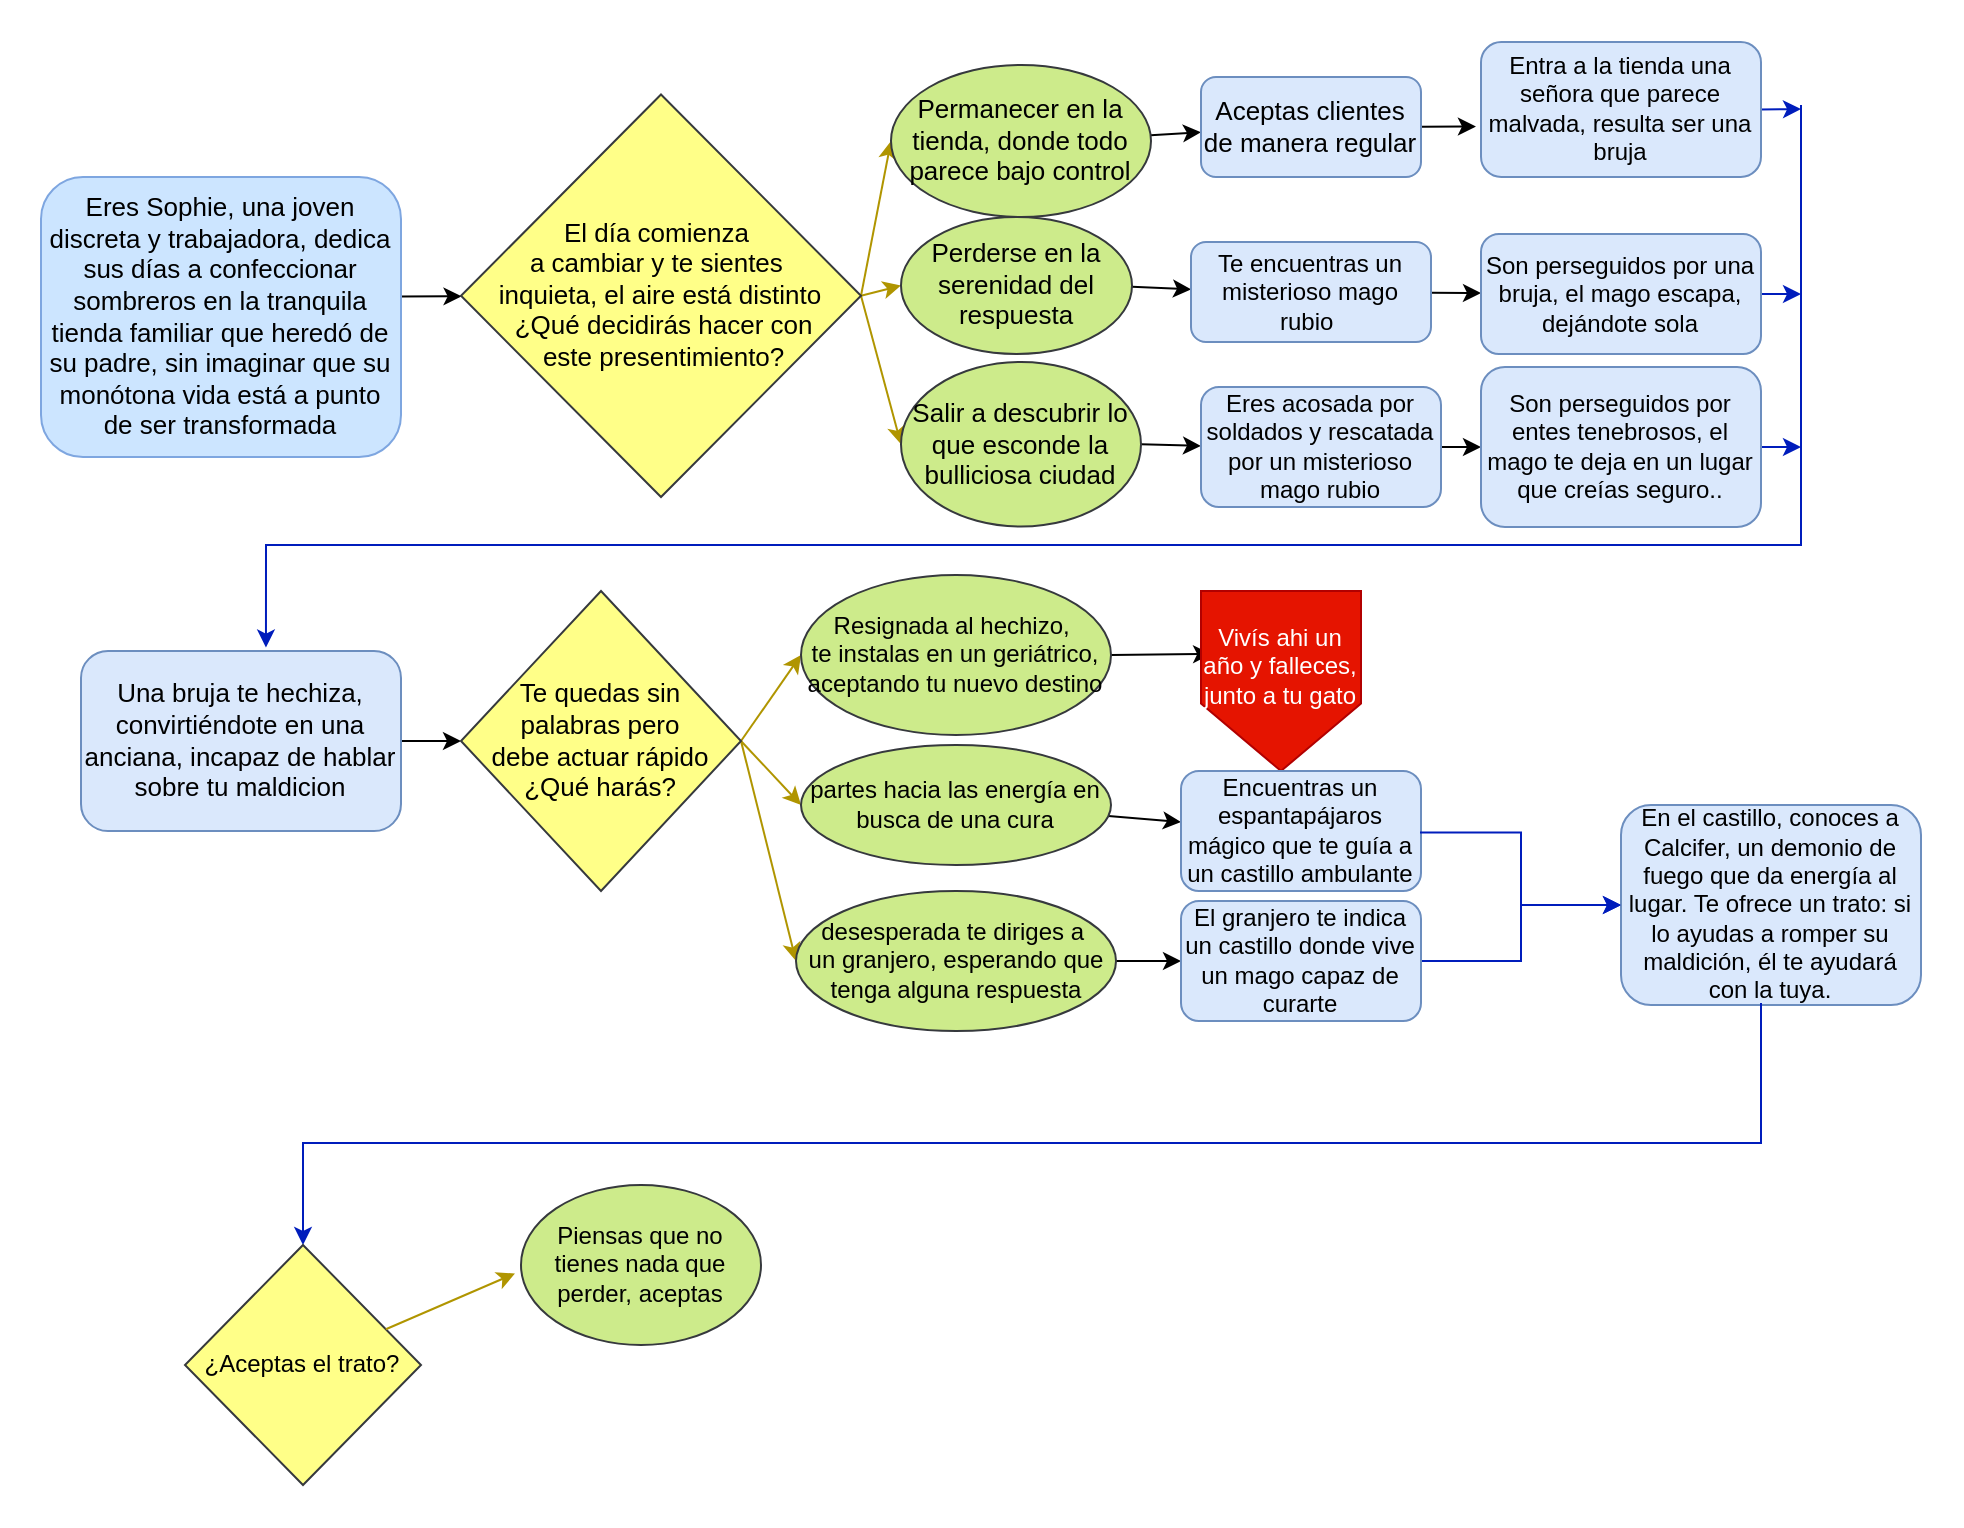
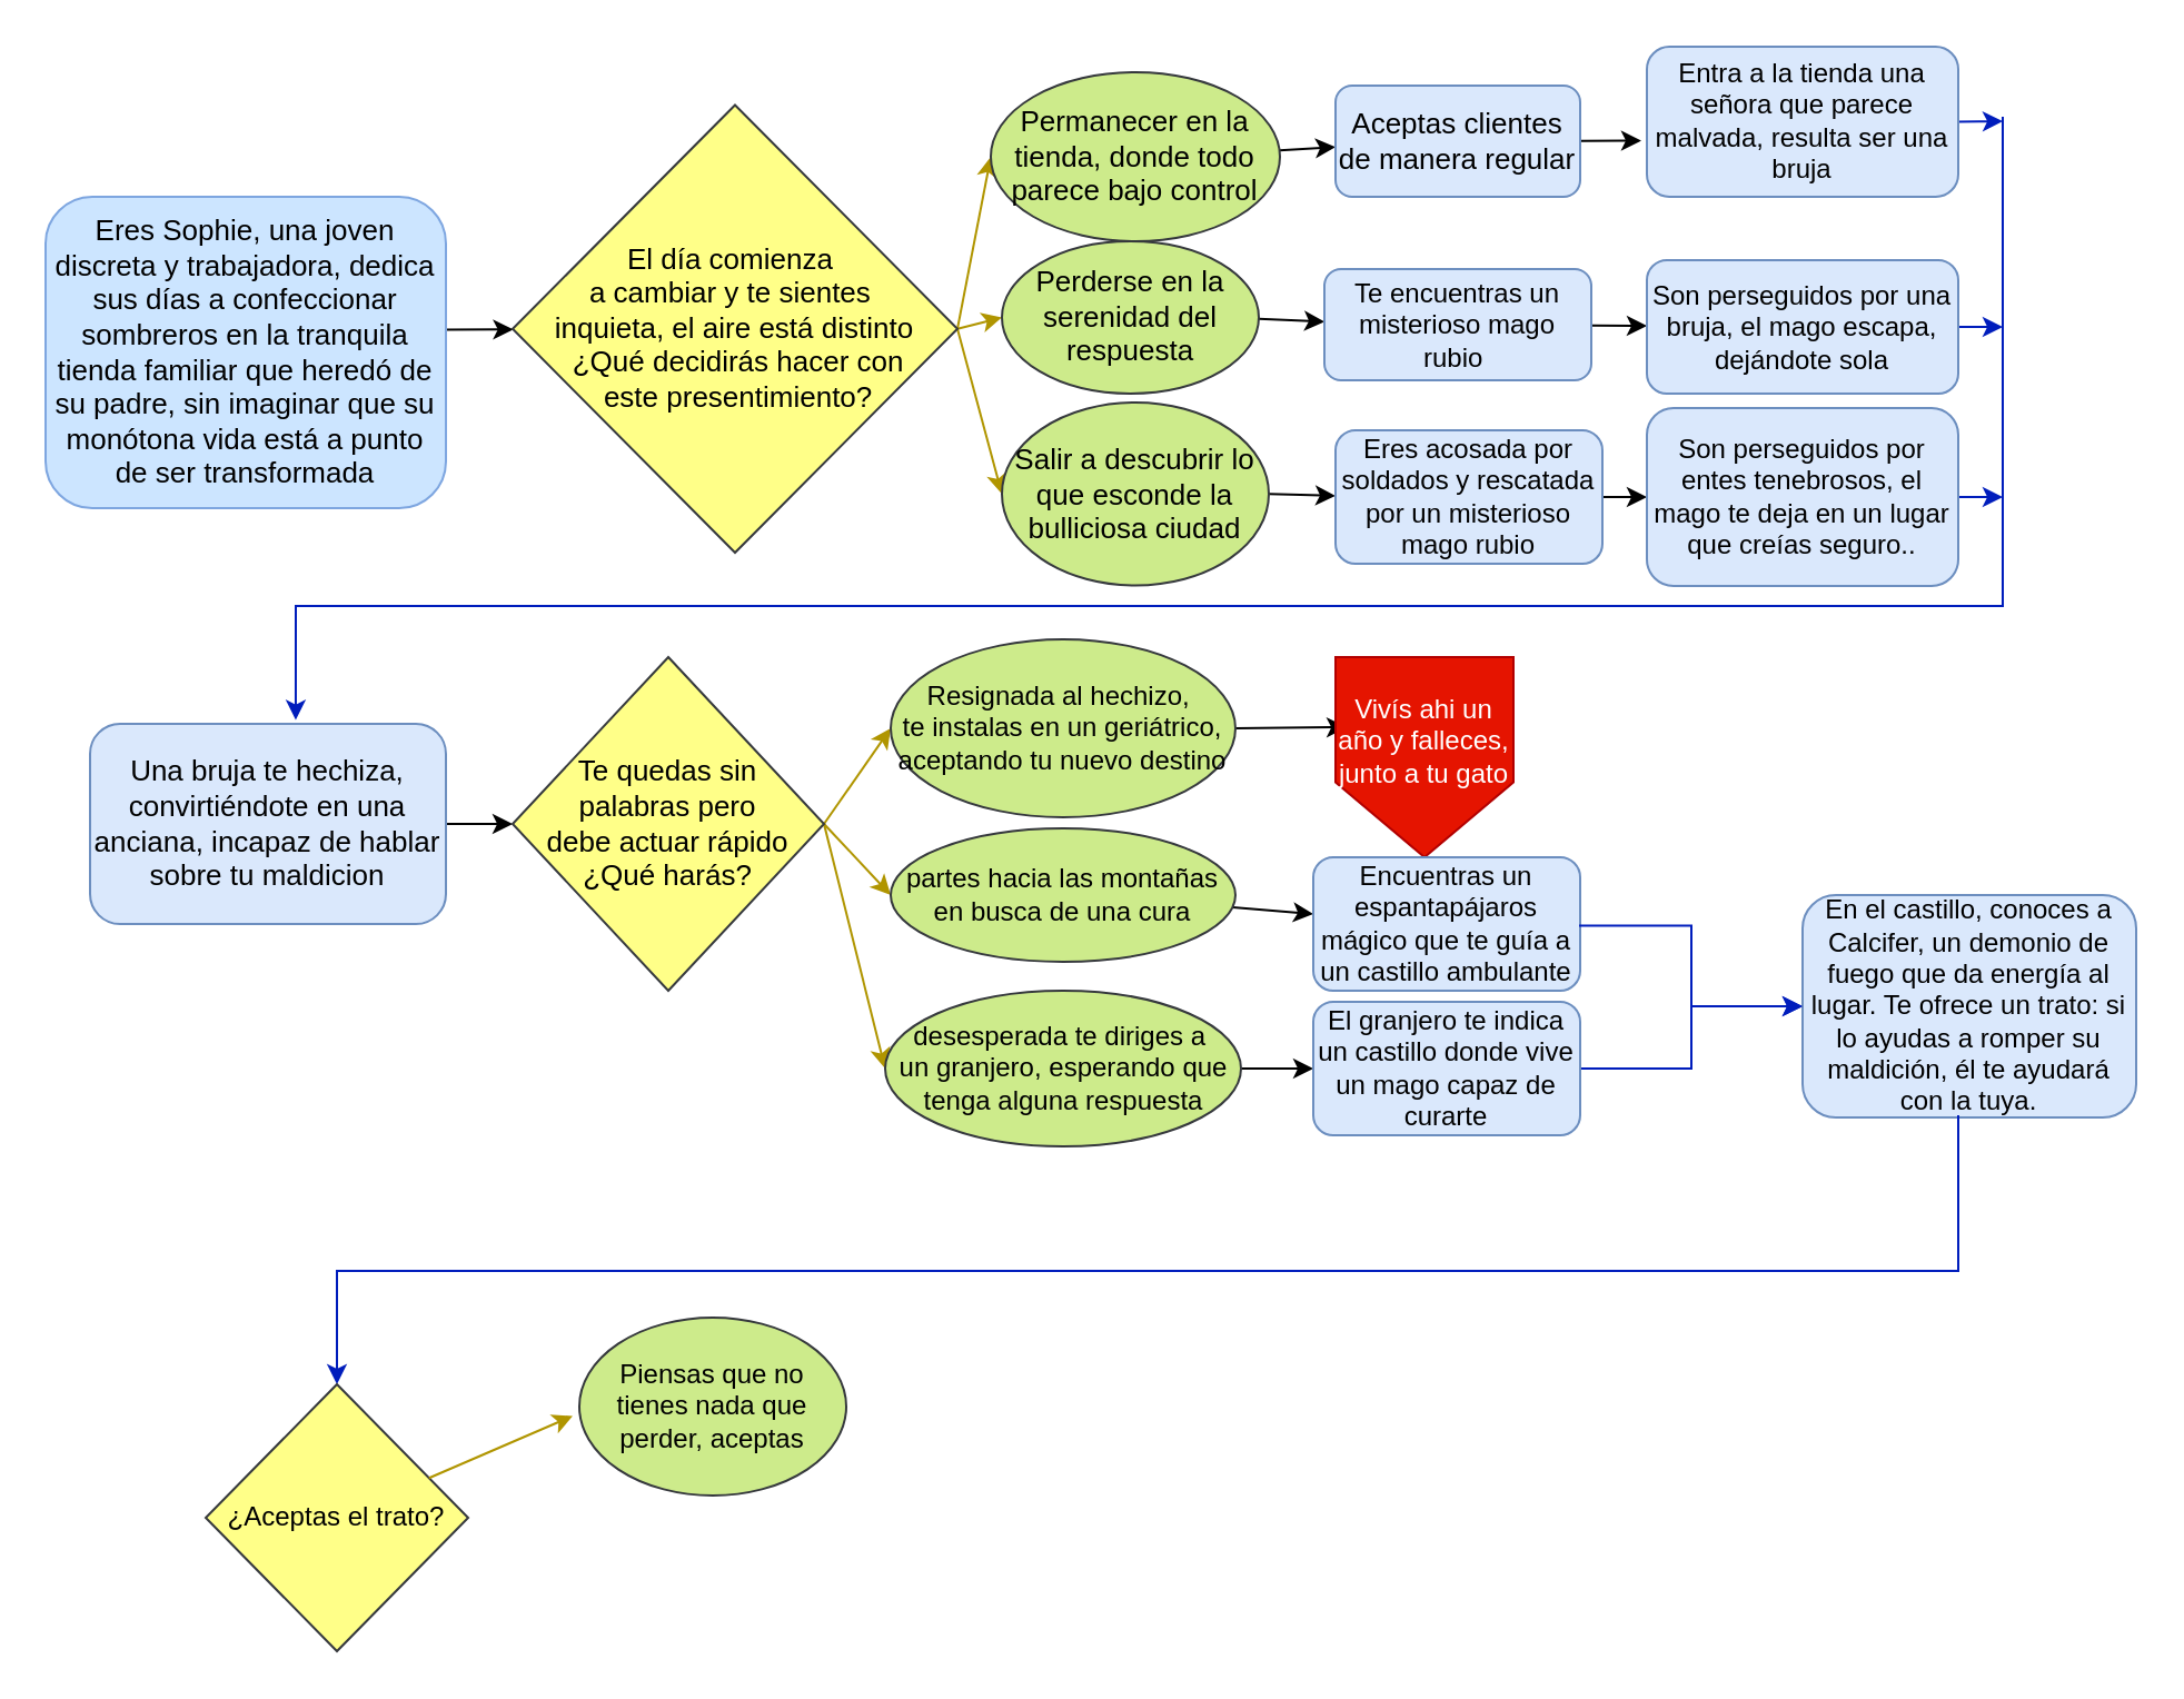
- <mxCell id="38" value="partes hacia las energía en busca de una cura" style="ellipse;whiteSpace=wrap;html=1;fillColor=#cdeb8b;strokeColor=#36393d;" vertex="1" parent="1"><mxGeometry x="400" y="372" width="155" height="60" as="geometry" /></mxCell>
+ <mxCell id="38" value="partes hacia las montañas en busca de una cura" style="ellipse;whiteSpace=wrap;html=1;fillColor=#cdeb8b;strokeColor=#36393d;" vertex="1" parent="1"><mxGeometry x="400" y="372" width="155" height="60" as="geometry" /></mxCell>
